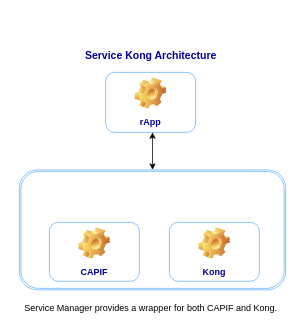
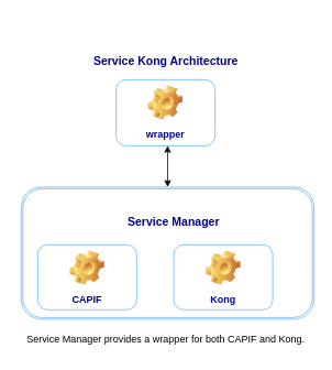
- <mxCell id="4" value="&lt;font color=&quot;#000099&quot;&gt;rApp&lt;/font&gt;" style="label;whiteSpace=wrap;html=1;align=center;verticalAlign=bottom;spacingLeft=0;spacingBottom=4;imageAlign=center;imageVerticalAlign=top;image=img/clipart/Gear_128x128.png;strokeColor=#66B2FF;" parent="1" vertex="1"><mxGeometry x="140" y="80" width="120" height="80" as="geometry" /></mxCell>
+ <mxCell id="4" value="&lt;font color=&quot;#000099&quot;&gt;wrapper&lt;/font&gt;" style="label;whiteSpace=wrap;html=1;align=center;verticalAlign=bottom;spacingLeft=0;spacingBottom=4;imageAlign=center;imageVerticalAlign=top;image=img/clipart/Gear_128x128.png;strokeColor=#66B2FF;" parent="1" vertex="1"><mxGeometry x="140" y="80" width="120" height="80" as="geometry" /></mxCell>
+ <mxCell id="10" value="&lt;font color=&quot;#000099&quot; style=&quot;font-size: 14px;&quot;&gt;&lt;b&gt;Service Manager&lt;/b&gt;&lt;/font&gt;" style="text;html=1;align=center;verticalAlign=middle;whiteSpace=wrap;rounded=0;" parent="5" vertex="1"><mxGeometry x="40" y="22.857" width="290" height="38.095" as="geometry" /></mxCell>
- <mxCell id="7" value="&lt;font color=&quot;#000099&quot;&gt;CAPIF&lt;/font&gt;" style="label;whiteSpace=wrap;html=1;align=center;verticalAlign=bottom;spacingLeft=0;spacingBottom=4;imageAlign=center;imageVerticalAlign=top;image=img/clipart/Gear_128x128.png;strokeColor=#66B2FF;" parent="5" vertex="1"><mxGeometry x="40" y="70" width="120" height="78.57" as="geometry" /></mxCell>
+ <mxCell id="7" value="&lt;font color=&quot;#000099&quot;&gt;CAPIF&lt;/font&gt;" style="label;whiteSpace=wrap;html=1;align=center;verticalAlign=bottom;spacingLeft=0;spacingBottom=4;imageAlign=center;imageVerticalAlign=top;image=img/clipart/Gear_128x128.png;strokeColor=#66B2FF;" parent="5" vertex="1"><mxGeometry x="20" y="70" width="120" height="78.57" as="geometry" /></mxCell>
- <mxCell id="8" value="&lt;font color=&quot;#000099&quot;&gt;Kong&lt;/font&gt;" style="label;whiteSpace=wrap;html=1;align=center;verticalAlign=bottom;spacingLeft=0;spacingBottom=4;imageAlign=center;imageVerticalAlign=top;image=img/clipart/Gear_128x128.png;strokeColor=#66B2FF;" parent="5" vertex="1"><mxGeometry x="200" y="70" width="120" height="78.57" as="geometry" /></mxCell>
+ <mxCell id="8" value="&lt;font color=&quot;#000099&quot;&gt;Kong&lt;/font&gt;" style="label;whiteSpace=wrap;html=1;align=center;verticalAlign=bottom;spacingLeft=0;spacingBottom=4;imageAlign=center;imageVerticalAlign=top;image=img/clipart/Gear_128x128.png;strokeColor=#66B2FF;" parent="5" vertex="1"><mxGeometry x="185" y="70" width="120" height="78.57" as="geometry" /></mxCell>
